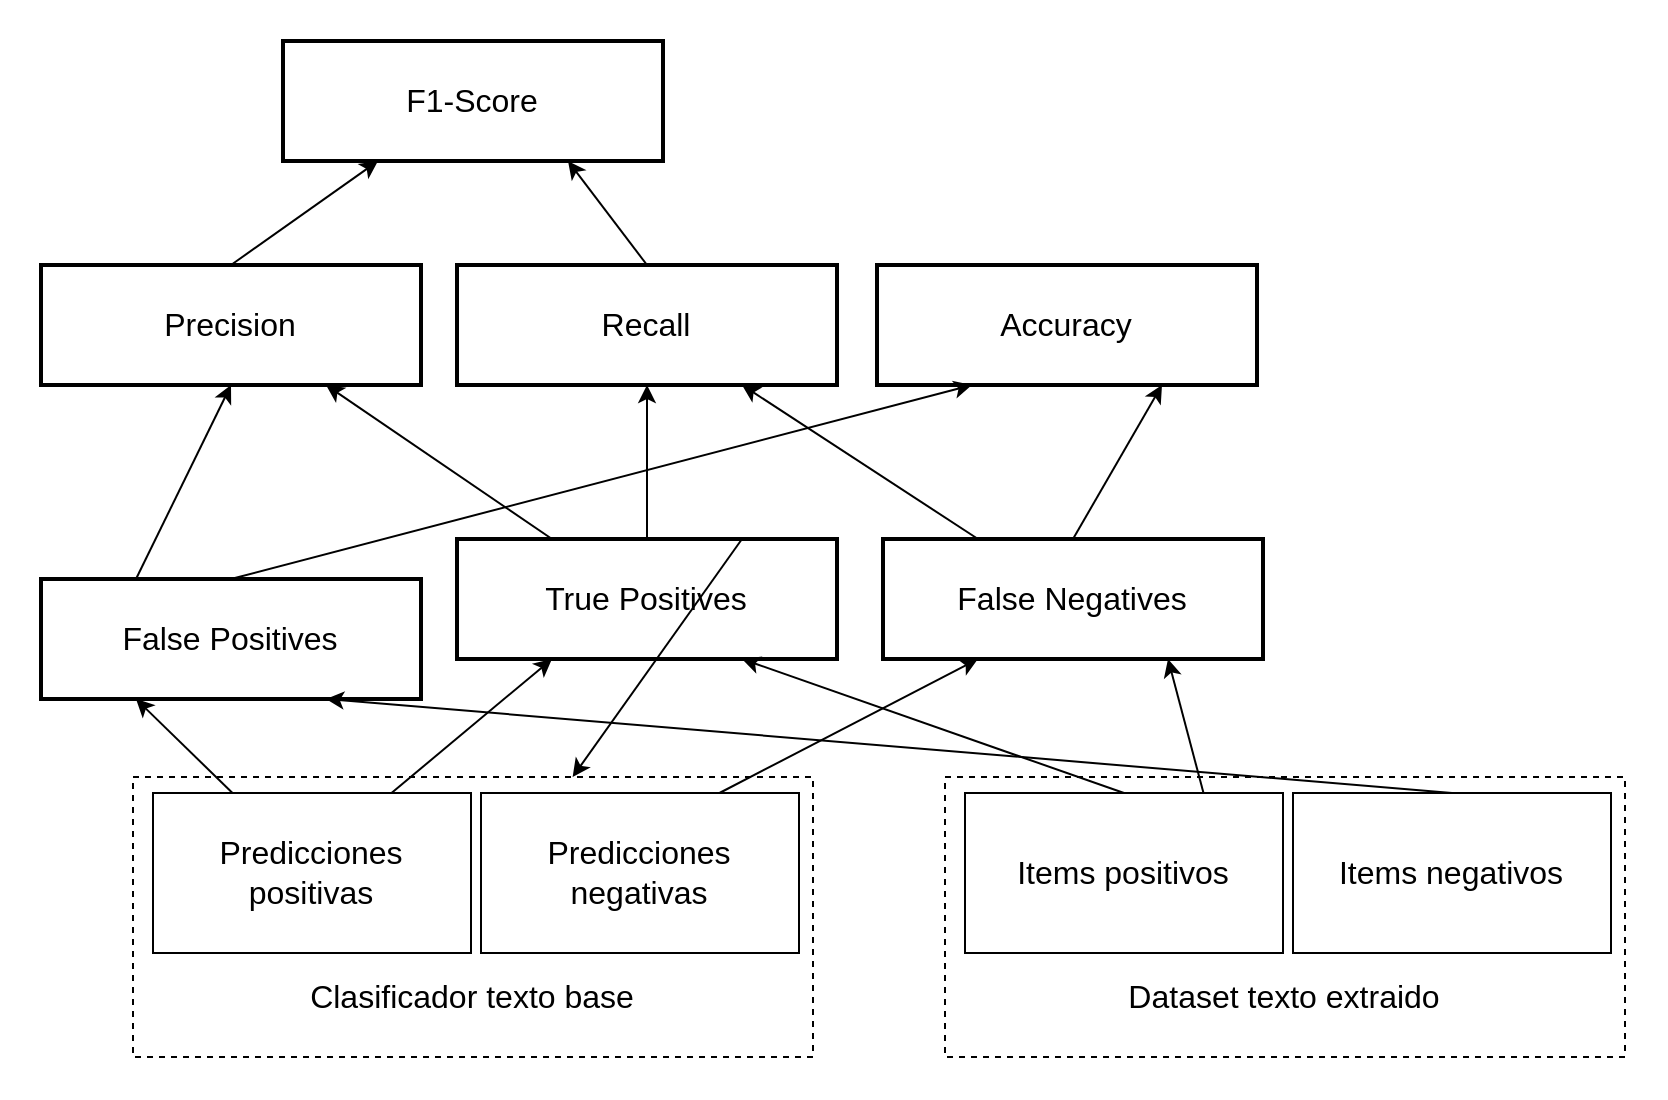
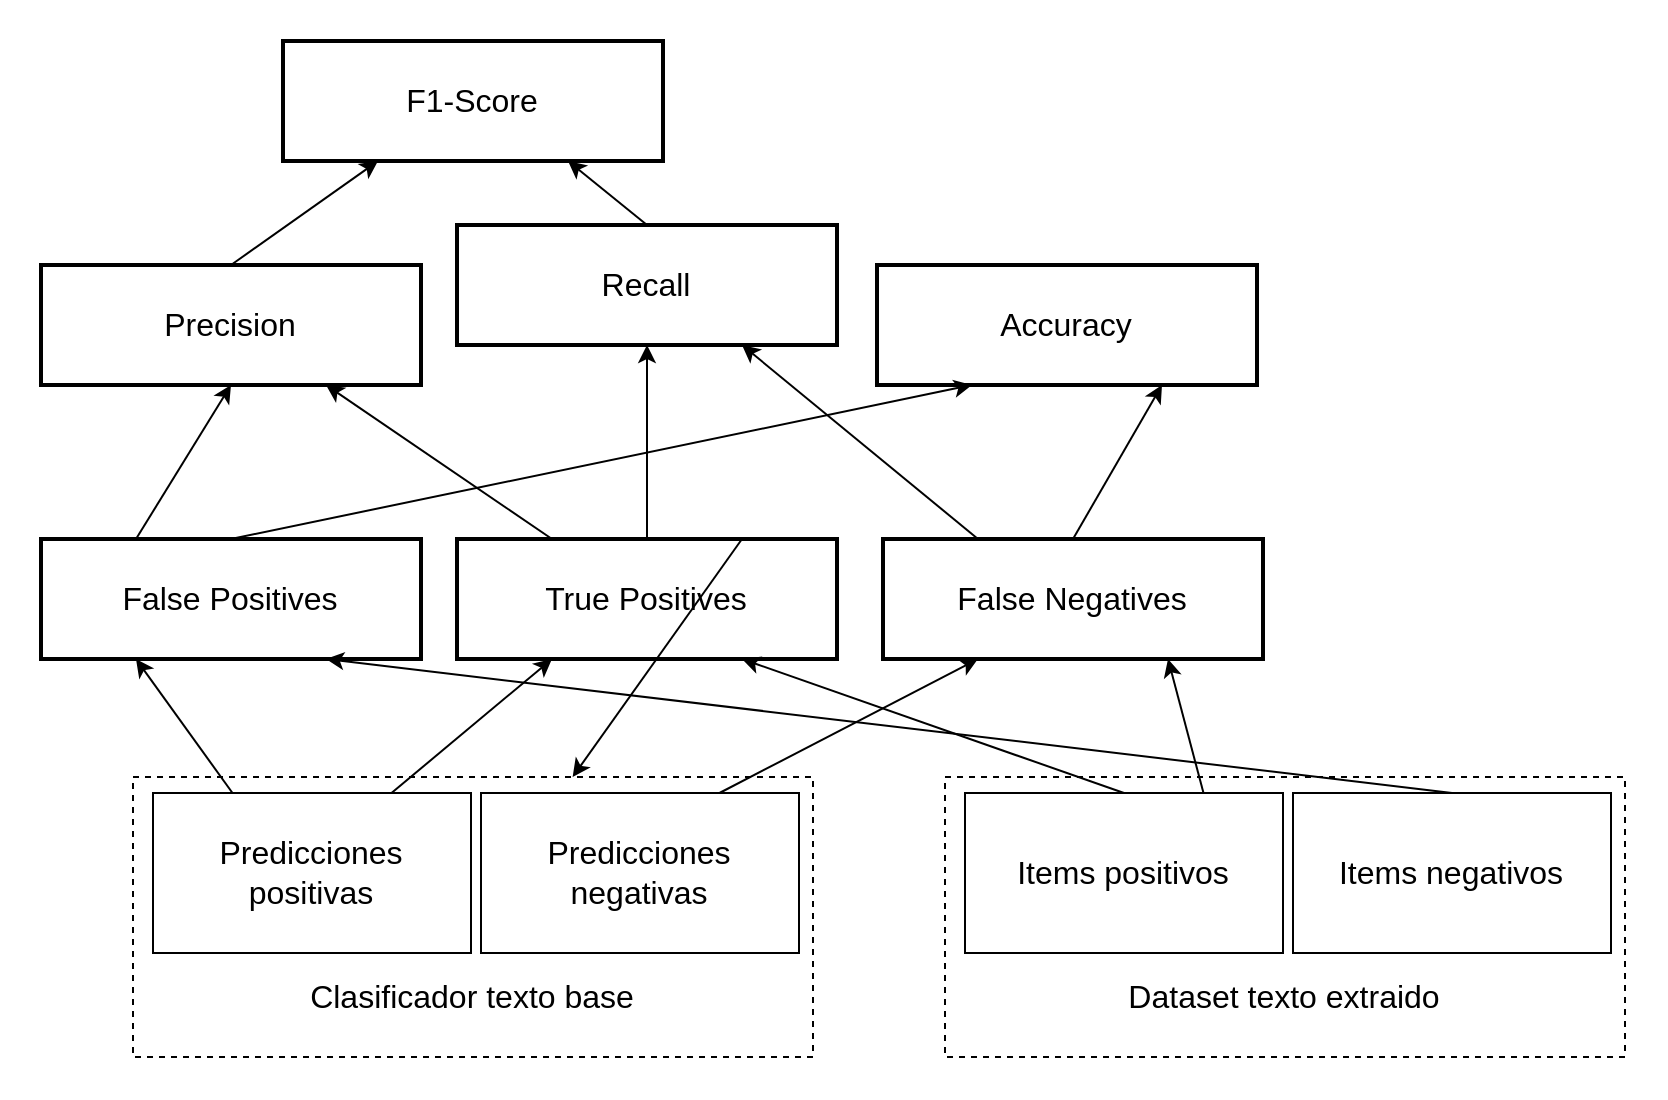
- <mxCell id="4" value="Recall" style="rounded=0;whiteSpace=wrap;html=1;fontSize=16;strokeWidth=2;" parent="1" vertex="1"><mxGeometry x="228" y="132" width="190" height="60" as="geometry" /></mxCell>
+ <mxCell id="4" value="Recall" style="rounded=0;whiteSpace=wrap;html=1;fontSize=16;strokeWidth=2;" parent="1" vertex="1"><mxGeometry x="228" y="112" width="190" height="60" as="geometry" /></mxCell>
- <mxCell id="6" value="False Positives" style="rounded=0;whiteSpace=wrap;html=1;fontSize=16;strokeWidth=2;" parent="1" vertex="1"><mxGeometry x="20" y="289" width="190" height="60" as="geometry" /></mxCell>
+ <mxCell id="6" value="False Positives" style="rounded=0;whiteSpace=wrap;html=1;fontSize=16;strokeWidth=2;" parent="1" vertex="1"><mxGeometry x="20" y="269" width="190" height="60" as="geometry" /></mxCell>
